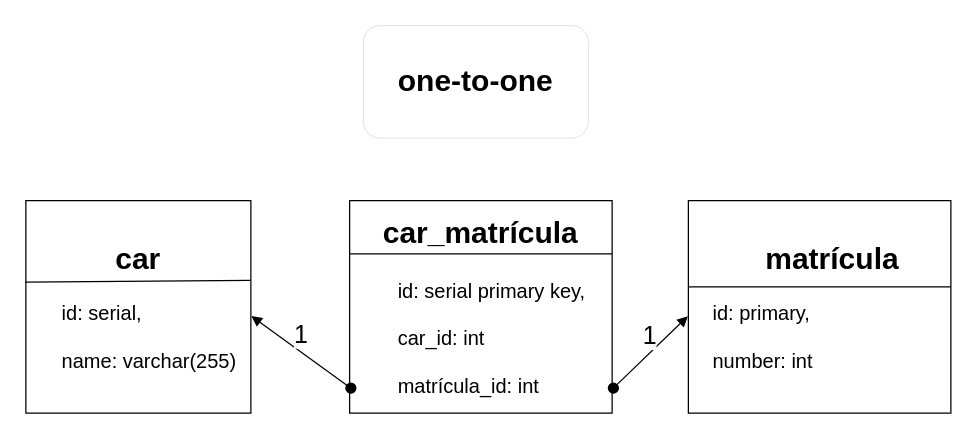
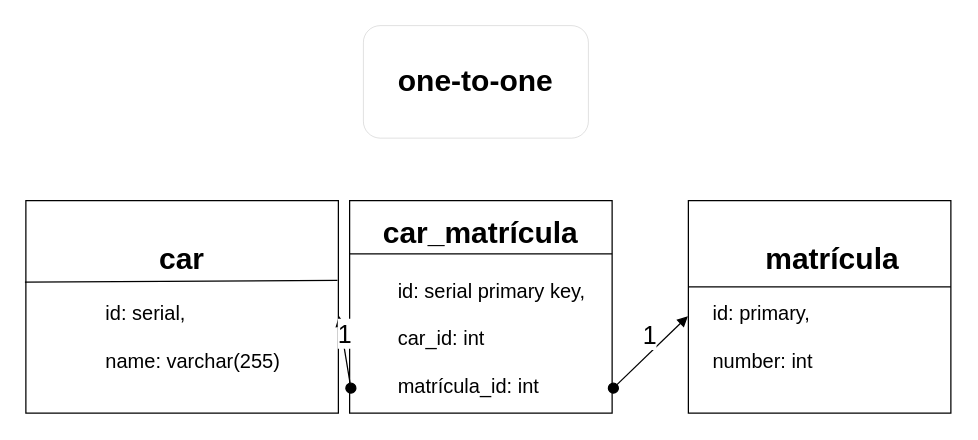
- <mxCell id="4" value="&lt;div style=&quot;&quot;&gt;&lt;span style=&quot;font-size: 24px;&quot;&gt;&lt;b&gt;car&lt;/b&gt;&lt;/span&gt;&lt;/div&gt;&lt;div style=&quot;text-align: left;&quot;&gt;&lt;font size=&quot;3&quot;&gt;&lt;br&gt;&lt;/font&gt;&lt;/div&gt;&lt;div style=&quot;text-align: left;&quot;&gt;&lt;font size=&quot;3&quot;&gt;&amp;nbsp; &amp;nbsp; id: serial,&lt;/font&gt;&lt;/div&gt;&lt;div style=&quot;text-align: left;&quot;&gt;&lt;font size=&quot;3&quot;&gt;&lt;br&gt;&lt;/font&gt;&lt;/div&gt;&lt;div style=&quot;text-align: left;&quot;&gt;&lt;font size=&quot;3&quot;&gt;&amp;nbsp; &amp;nbsp; name: varchar(255)&lt;/font&gt;&lt;/div&gt;" style="rounded=0;whiteSpace=wrap;html=1;" parent="1" vertex="1"><mxGeometry x="20" y="160" width="180" height="170" as="geometry" /></mxCell>
+ <mxCell id="4" value="&lt;div style=&quot;&quot;&gt;&lt;span style=&quot;font-size: 24px;&quot;&gt;&lt;b&gt;car&lt;/b&gt;&lt;/span&gt;&lt;/div&gt;&lt;div style=&quot;text-align: left;&quot;&gt;&lt;font size=&quot;3&quot;&gt;&lt;br&gt;&lt;/font&gt;&lt;/div&gt;&lt;div style=&quot;text-align: left;&quot;&gt;&lt;font size=&quot;3&quot;&gt;&amp;nbsp; &amp;nbsp; id: serial,&lt;/font&gt;&lt;/div&gt;&lt;div style=&quot;text-align: left;&quot;&gt;&lt;font size=&quot;3&quot;&gt;&lt;br&gt;&lt;/font&gt;&lt;/div&gt;&lt;div style=&quot;text-align: left;&quot;&gt;&lt;font size=&quot;3&quot;&gt;&amp;nbsp; &amp;nbsp; name: varchar(255)&lt;/font&gt;&lt;/div&gt;" style="rounded=0;whiteSpace=wrap;html=1;" parent="1" vertex="1"><mxGeometry x="20" y="160" width="250" height="170" as="geometry" /></mxCell>
